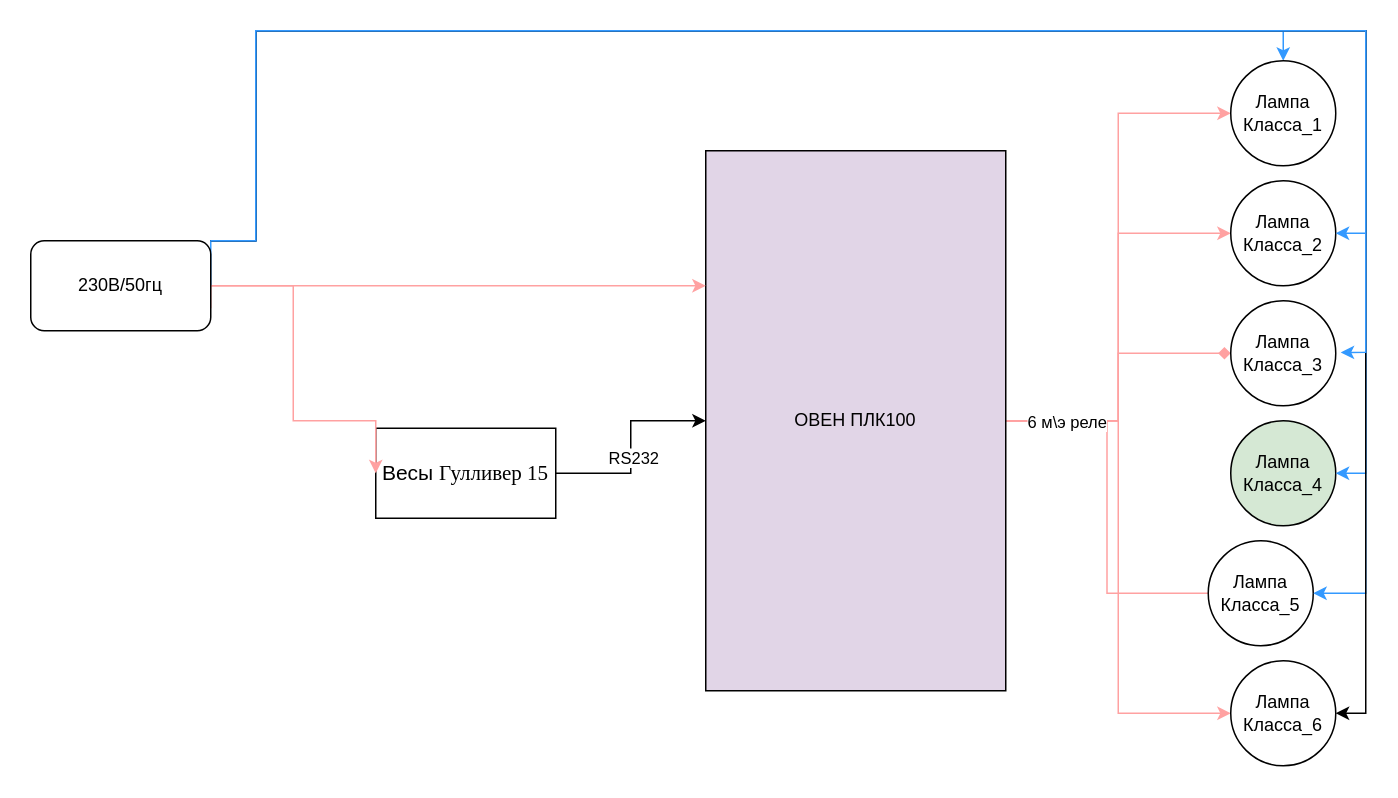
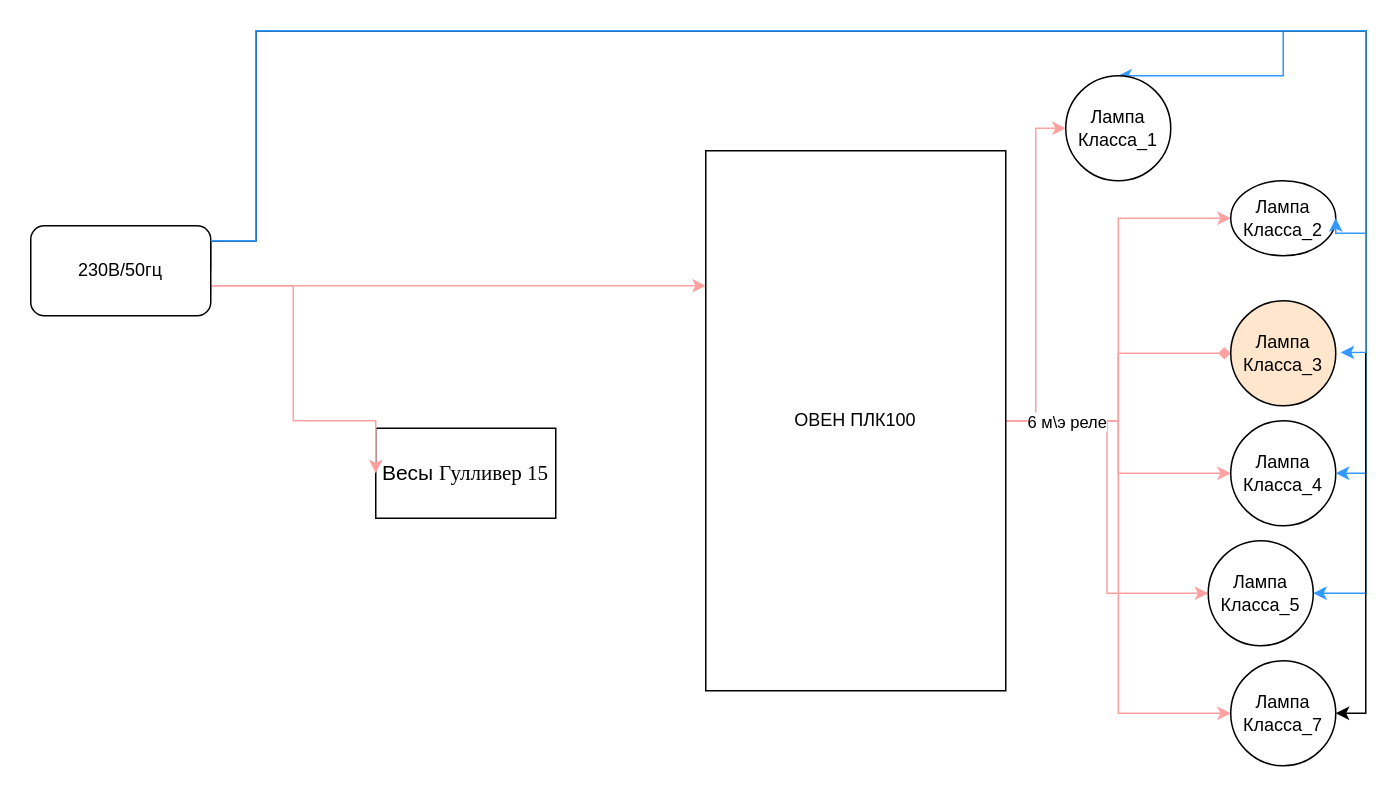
- <mxCell id="15" value="Лампа&lt;br&gt;Класса_1" style="ellipse;whiteSpace=wrap;html=1;aspect=fixed;" vertex="1" parent="1"><mxGeometry x="820" y="40" width="70" height="70" as="geometry" /></mxCell>
+ <mxCell id="15" value="Лампа&lt;br&gt;Класса_1" style="ellipse;whiteSpace=wrap;html=1;aspect=fixed;" vertex="1" parent="1"><mxGeometry x="710" y="50" width="70" height="70" as="geometry" /></mxCell>
- <mxCell id="16" value="Лампа&lt;br&gt;Класса_2" style="ellipse;whiteSpace=wrap;html=1;aspect=fixed;" vertex="1" parent="1"><mxGeometry x="820" y="120" width="70" height="70" as="geometry" /></mxCell>
+ <mxCell id="16" value="Лампа&lt;br&gt;Класса_2" style="ellipse;whiteSpace=wrap;html=1;aspect=fixed;" vertex="1" parent="1"><mxGeometry x="820" y="120" width="70" height="50" as="geometry" /></mxCell>
- <mxCell id="26" value="230В/50гц" style="rounded=1;whiteSpace=wrap;html=1;" vertex="1" parent="1"><mxGeometry x="20" y="160" width="120" height="60" as="geometry" /></mxCell>
+ <mxCell id="26" value="230В/50гц" style="rounded=1;whiteSpace=wrap;html=1;" vertex="1" parent="1"><mxGeometry x="20" y="150" width="120" height="60" as="geometry" /></mxCell>
- <mxCell id="17" value="Лампа&lt;br&gt;Класса_3" style="ellipse;whiteSpace=wrap;html=1;aspect=fixed;" vertex="1" parent="1"><mxGeometry x="820" y="200" width="70" height="70" as="geometry" /></mxCell>
+ <mxCell id="17" value="Лампа&lt;br&gt;Класса_3" style="ellipse;whiteSpace=wrap;html=1;aspect=fixed;fillColor=#ffe6cc;" vertex="1" parent="1"><mxGeometry x="820" y="200" width="70" height="70" as="geometry" /></mxCell>
- <mxCell id="9" value="ОВЕН ПЛК100" style="rounded=0;whiteSpace=wrap;html=1;fillColor=#e1d5e7;" vertex="1" parent="1"><mxGeometry x="470" y="100" width="200" height="360" as="geometry" /></mxCell>
+ <mxCell id="9" value="ОВЕН ПЛК100" style="rounded=0;whiteSpace=wrap;html=1;" vertex="1" parent="1"><mxGeometry x="470" y="100" width="200" height="360" as="geometry" /></mxCell>
- <mxCell id="12" style="edgeStyle=orthogonalEdgeStyle;rounded=0;orthogonalLoop=1;jettySize=auto;html=1;exitX=1;exitY=0.5;exitDx=0;exitDy=0;entryX=0;entryY=0.5;entryDx=0;entryDy=0;" edge="1" parent="1" source="14" target="9"><mxGeometry relative="1" as="geometry" /></mxCell>
- <mxCell id="13" value="RS232" style="edgeLabel;html=1;align=center;verticalAlign=middle;resizable=0;points=[];" vertex="1" connectable="0" parent="12"><mxGeometry x="-0.092" y="-1" relative="1" as="geometry"><mxPoint as="offset" /></mxGeometry></mxCell>
+ <mxCell id="5" style="edgeStyle=orthogonalEdgeStyle;rounded=0;orthogonalLoop=1;jettySize=auto;html=1;fillColor=#FFA1A1;strokeColor=#FFA1A1;" edge="1" parent="1" source="9" target="18"><mxGeometry relative="1" as="geometry" /></mxCell>
- <mxCell id="18" value="Лампа&lt;br&gt;Класса_4" style="ellipse;whiteSpace=wrap;html=1;aspect=fixed;fillColor=#d5e8d4;" vertex="1" parent="1"><mxGeometry x="820" y="280" width="70" height="70" as="geometry" /></mxCell>
+ <mxCell id="18" value="Лампа&lt;br&gt;Класса_4" style="ellipse;whiteSpace=wrap;html=1;aspect=fixed;" vertex="1" parent="1"><mxGeometry x="820" y="280" width="70" height="70" as="geometry" /></mxCell>
- <mxCell id="6" style="edgeStyle=orthogonalEdgeStyle;rounded=0;orthogonalLoop=1;jettySize=auto;html=1;fillColor=#FFA1A1;strokeColor=#FFA1A1;endArrow=none;" edge="1" parent="1" source="9" target="19"><mxGeometry relative="1" as="geometry" /></mxCell>
+ <mxCell id="6" style="edgeStyle=orthogonalEdgeStyle;rounded=0;orthogonalLoop=1;jettySize=auto;html=1;fillColor=#FFA1A1;strokeColor=#FFA1A1;" edge="1" parent="1" source="9" target="19"><mxGeometry relative="1" as="geometry" /></mxCell>
- <mxCell id="20" value="Лампа&lt;br&gt;Класса_6" style="ellipse;whiteSpace=wrap;html=1;aspect=fixed;" vertex="1" parent="1"><mxGeometry x="820" y="440" width="70" height="70" as="geometry" /></mxCell>
+ <mxCell id="20" value="Лампа&lt;br&gt;Класса_7" style="ellipse;whiteSpace=wrap;html=1;aspect=fixed;" vertex="1" parent="1"><mxGeometry x="820" y="440" width="70" height="70" as="geometry" /></mxCell>
